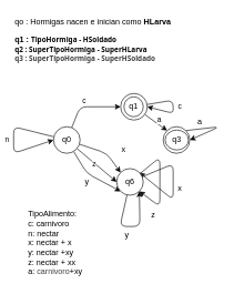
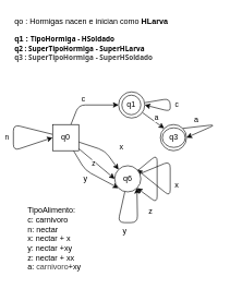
- <mxCell id="9" value="q0" style="ellipse;whiteSpace=wrap;html=1;" vertex="1" parent="1"><mxGeometry x="80" y="190" width="40" height="40" as="geometry" /></mxCell>
+ <mxCell id="9" value="q0" style="whiteSpace=wrap;html=1;rounded=0;" vertex="1" parent="1"><mxGeometry x="80" y="190" width="40" height="40" as="geometry" /></mxCell>
